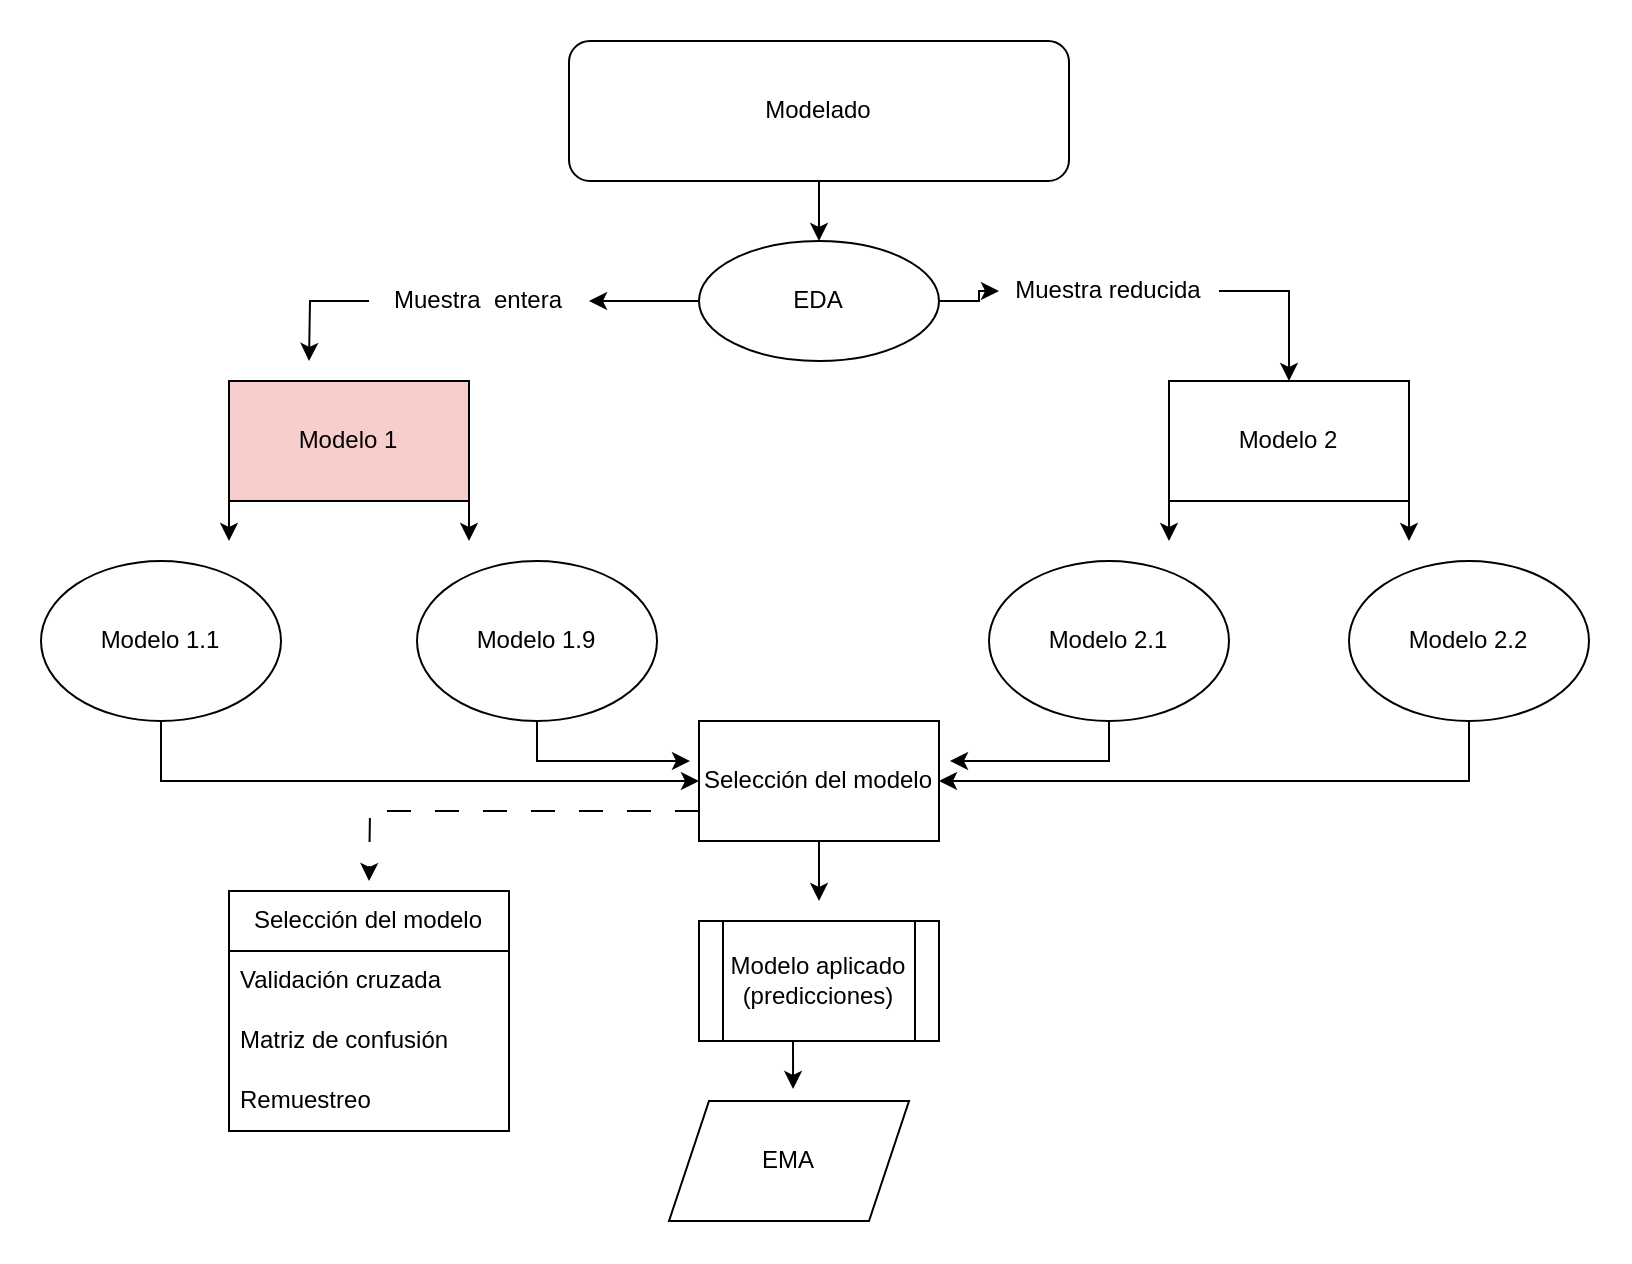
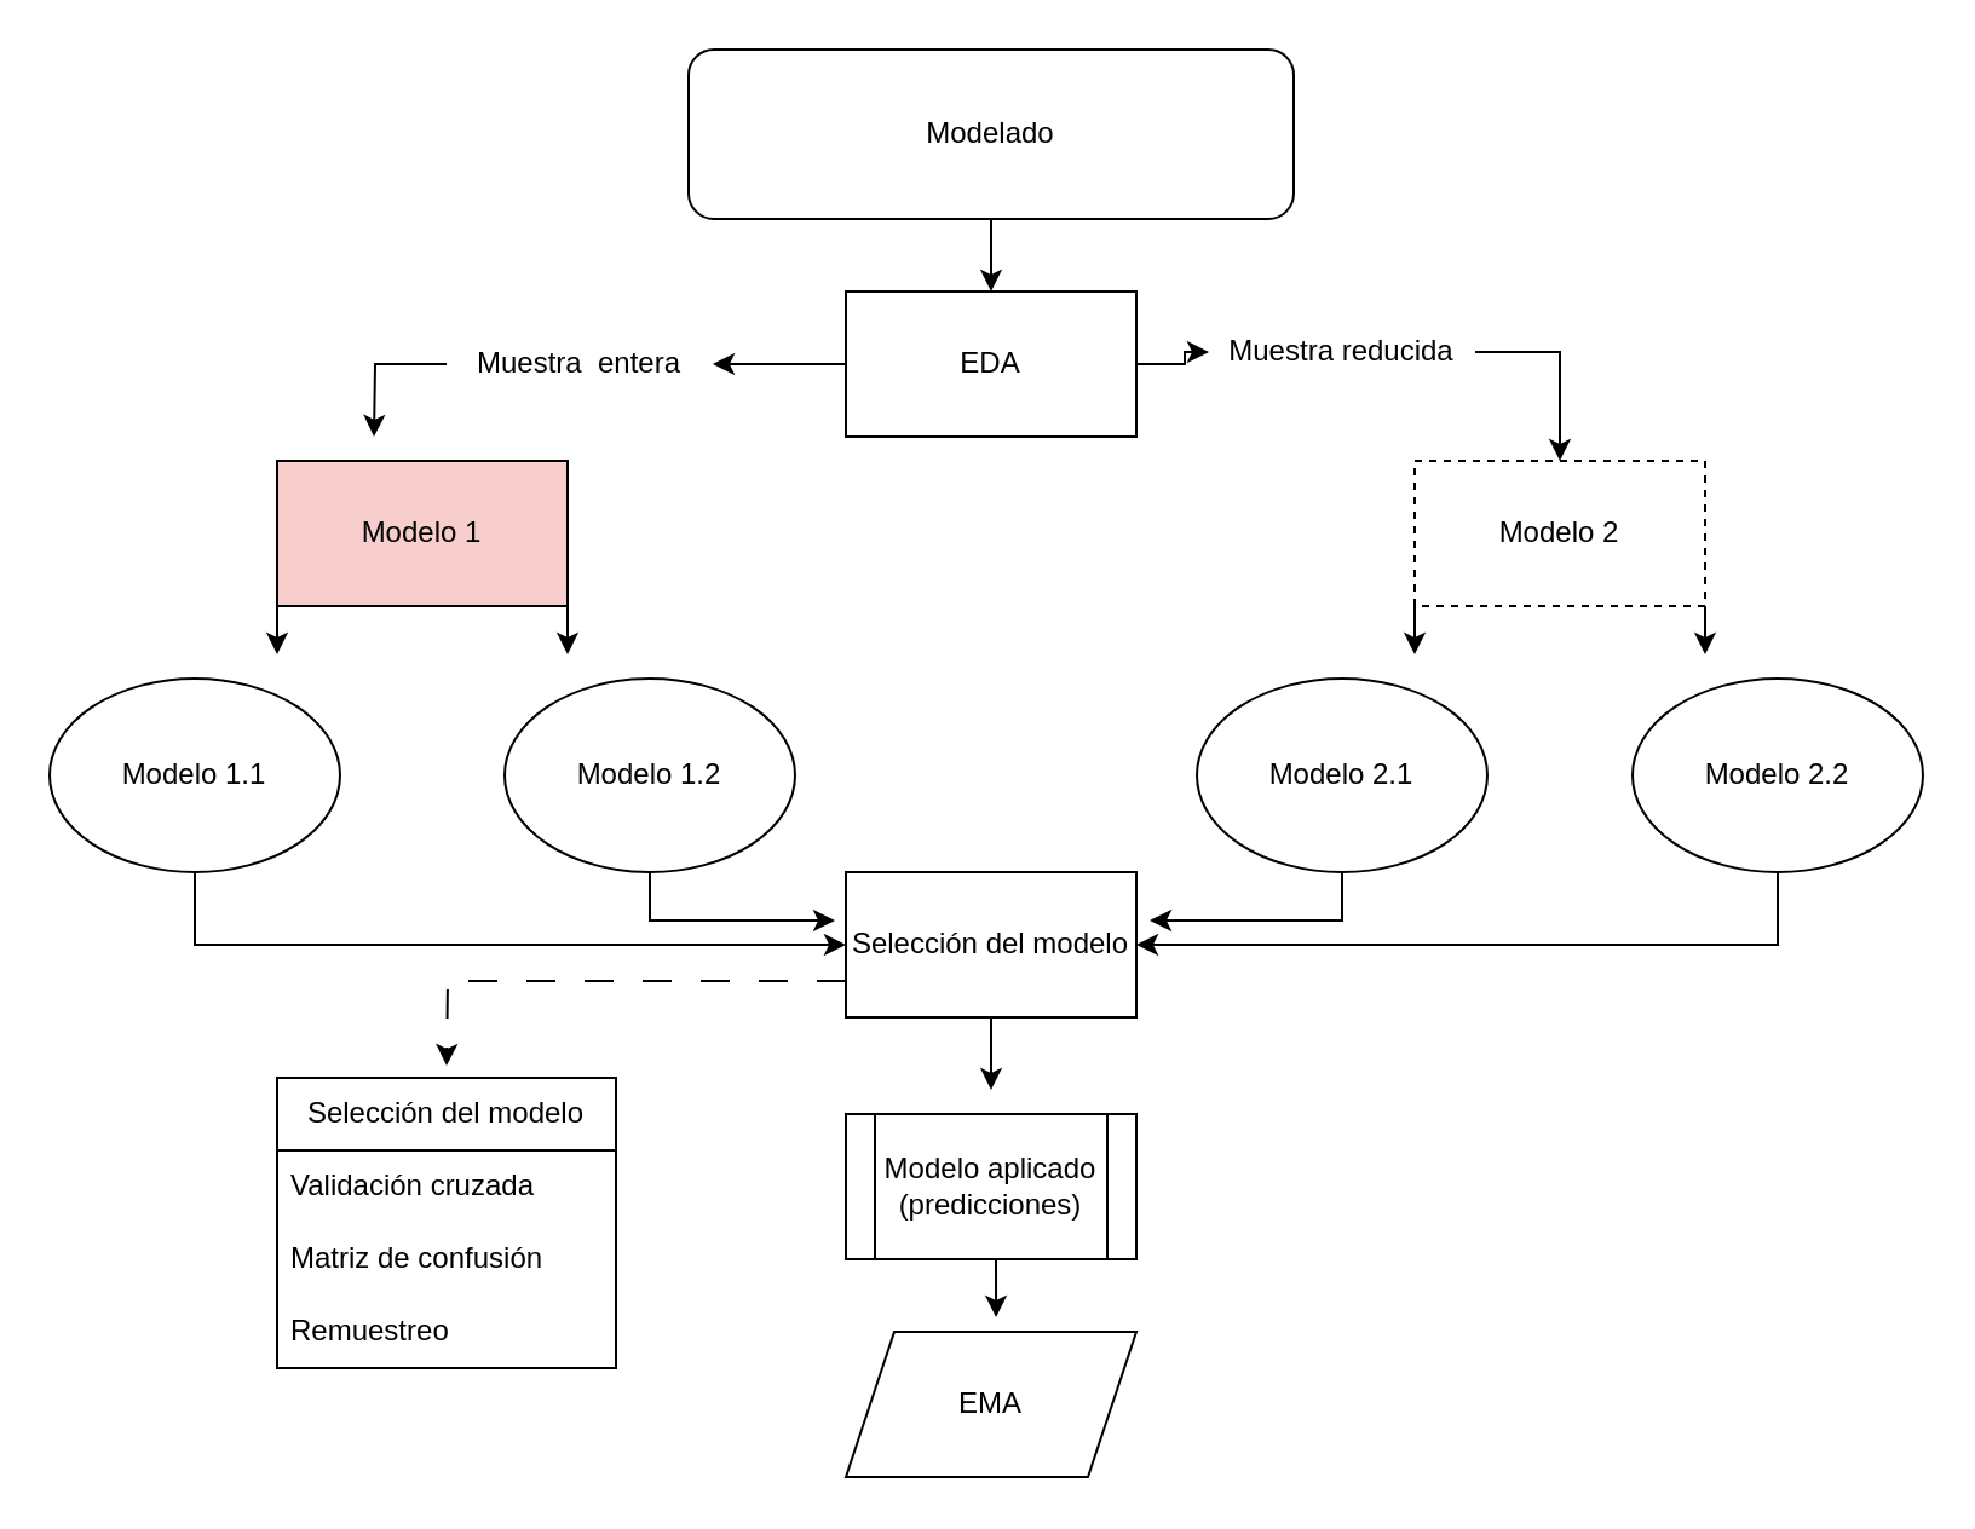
- <mxCell id="6" value="EDA" style="ellipse;whiteSpace=wrap;html=1;" parent="1" vertex="1"><mxGeometry x="349" y="120" width="120" height="60" as="geometry" /></mxCell>
+ <mxCell id="6" value="EDA" style="rounded=0;whiteSpace=wrap;html=1;" parent="1" vertex="1"><mxGeometry x="349" y="120" width="120" height="60" as="geometry" /></mxCell>
- <mxCell id="12" value="Modelo 2" style="rounded=0;whiteSpace=wrap;html=1;" parent="1" vertex="1"><mxGeometry x="584" y="190" width="120" height="60" as="geometry" /></mxCell>
+ <mxCell id="12" value="Modelo 2" style="rounded=0;whiteSpace=wrap;html=1;dashed=1;" parent="1" vertex="1"><mxGeometry x="584" y="190" width="120" height="60" as="geometry" /></mxCell>
- <mxCell id="16" value="Modelo 1.9" style="ellipse;whiteSpace=wrap;html=1;" parent="1" vertex="1"><mxGeometry x="208" y="280" width="120" height="80" as="geometry" /></mxCell>
+ <mxCell id="16" value="Modelo 1.2" style="ellipse;whiteSpace=wrap;html=1;" parent="1" vertex="1"><mxGeometry x="208" y="280" width="120" height="80" as="geometry" /></mxCell>
- <mxCell id="30" value="EMA" style="shape=parallelogram;perimeter=parallelogramPerimeter;whiteSpace=wrap;html=1;fixedSize=1;" vertex="1" parent="1"><mxGeometry x="334" y="550" width="120" height="60" as="geometry" /></mxCell>
+ <mxCell id="30" value="EMA" style="shape=parallelogram;perimeter=parallelogramPerimeter;whiteSpace=wrap;html=1;fixedSize=1;" vertex="1" parent="1"><mxGeometry x="349" y="550" width="120" height="60" as="geometry" /></mxCell>
